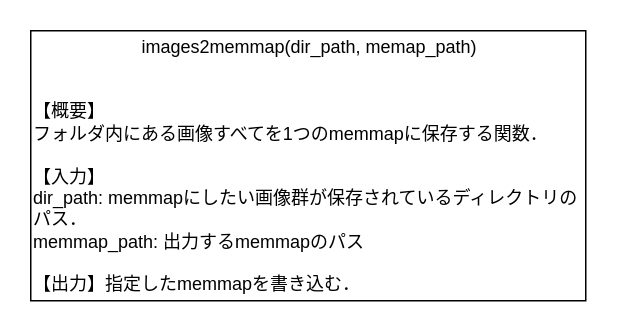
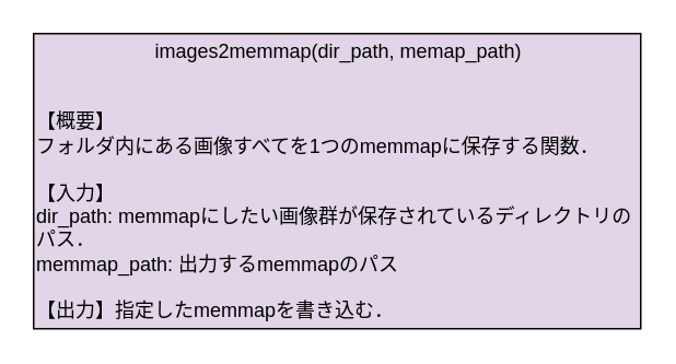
- <mxCell id="2" value="&lt;div style=&quot;text-align: center&quot;&gt;images2memmap(dir_path, memap_path)&lt;span&gt;&lt;br&gt;&lt;/span&gt;&lt;/div&gt;&lt;div style=&quot;text-align: center&quot;&gt;&lt;br&gt;&lt;/div&gt;&lt;div style=&quot;text-align: center&quot;&gt;&lt;br&gt;&lt;/div&gt;&lt;div&gt;&lt;span&gt;【概要】&lt;/span&gt;&lt;/div&gt;&lt;div&gt;&lt;span&gt;フォルダ内にある画像すべてを1つのmemmapに保存する関数．&lt;/span&gt;&lt;/div&gt;&lt;div&gt;&lt;br&gt;&lt;/div&gt;&lt;div&gt;&lt;span&gt;【入力】&lt;/span&gt;&lt;/div&gt;&lt;div&gt;&lt;span&gt;dir_path: memmapにしたい画像群が保存されているディレクトリのパス．&lt;/span&gt;&lt;/div&gt;memmap_path: 出力するmemmapのパス&lt;br&gt;&lt;br&gt;【出力】指定したmemmapを書き込む．&lt;br&gt;" style="rounded=0;whiteSpace=wrap;html=1;align=left;" parent="1" vertex="1"><mxGeometry x="20" y="20" width="370" height="180" as="geometry" /></mxCell>
+ <mxCell id="2" value="&lt;div style=&quot;text-align: center&quot;&gt;images2memmap(dir_path, memap_path)&lt;span&gt;&lt;br&gt;&lt;/span&gt;&lt;/div&gt;&lt;div style=&quot;text-align: center&quot;&gt;&lt;br&gt;&lt;/div&gt;&lt;div style=&quot;text-align: center&quot;&gt;&lt;br&gt;&lt;/div&gt;&lt;div&gt;&lt;span&gt;【概要】&lt;/span&gt;&lt;/div&gt;&lt;div&gt;&lt;span&gt;フォルダ内にある画像すべてを1つのmemmapに保存する関数．&lt;/span&gt;&lt;/div&gt;&lt;div&gt;&lt;br&gt;&lt;/div&gt;&lt;div&gt;&lt;span&gt;【入力】&lt;/span&gt;&lt;/div&gt;&lt;div&gt;&lt;span&gt;dir_path: memmapにしたい画像群が保存されているディレクトリのパス．&lt;/span&gt;&lt;/div&gt;memmap_path: 出力するmemmapのパス&lt;br&gt;&lt;br&gt;【出力】指定したmemmapを書き込む．&lt;br&gt;" style="rounded=0;whiteSpace=wrap;html=1;align=left;fillColor=#e1d5e7;" parent="1" vertex="1"><mxGeometry x="20" y="20" width="370" height="180" as="geometry" /></mxCell>
